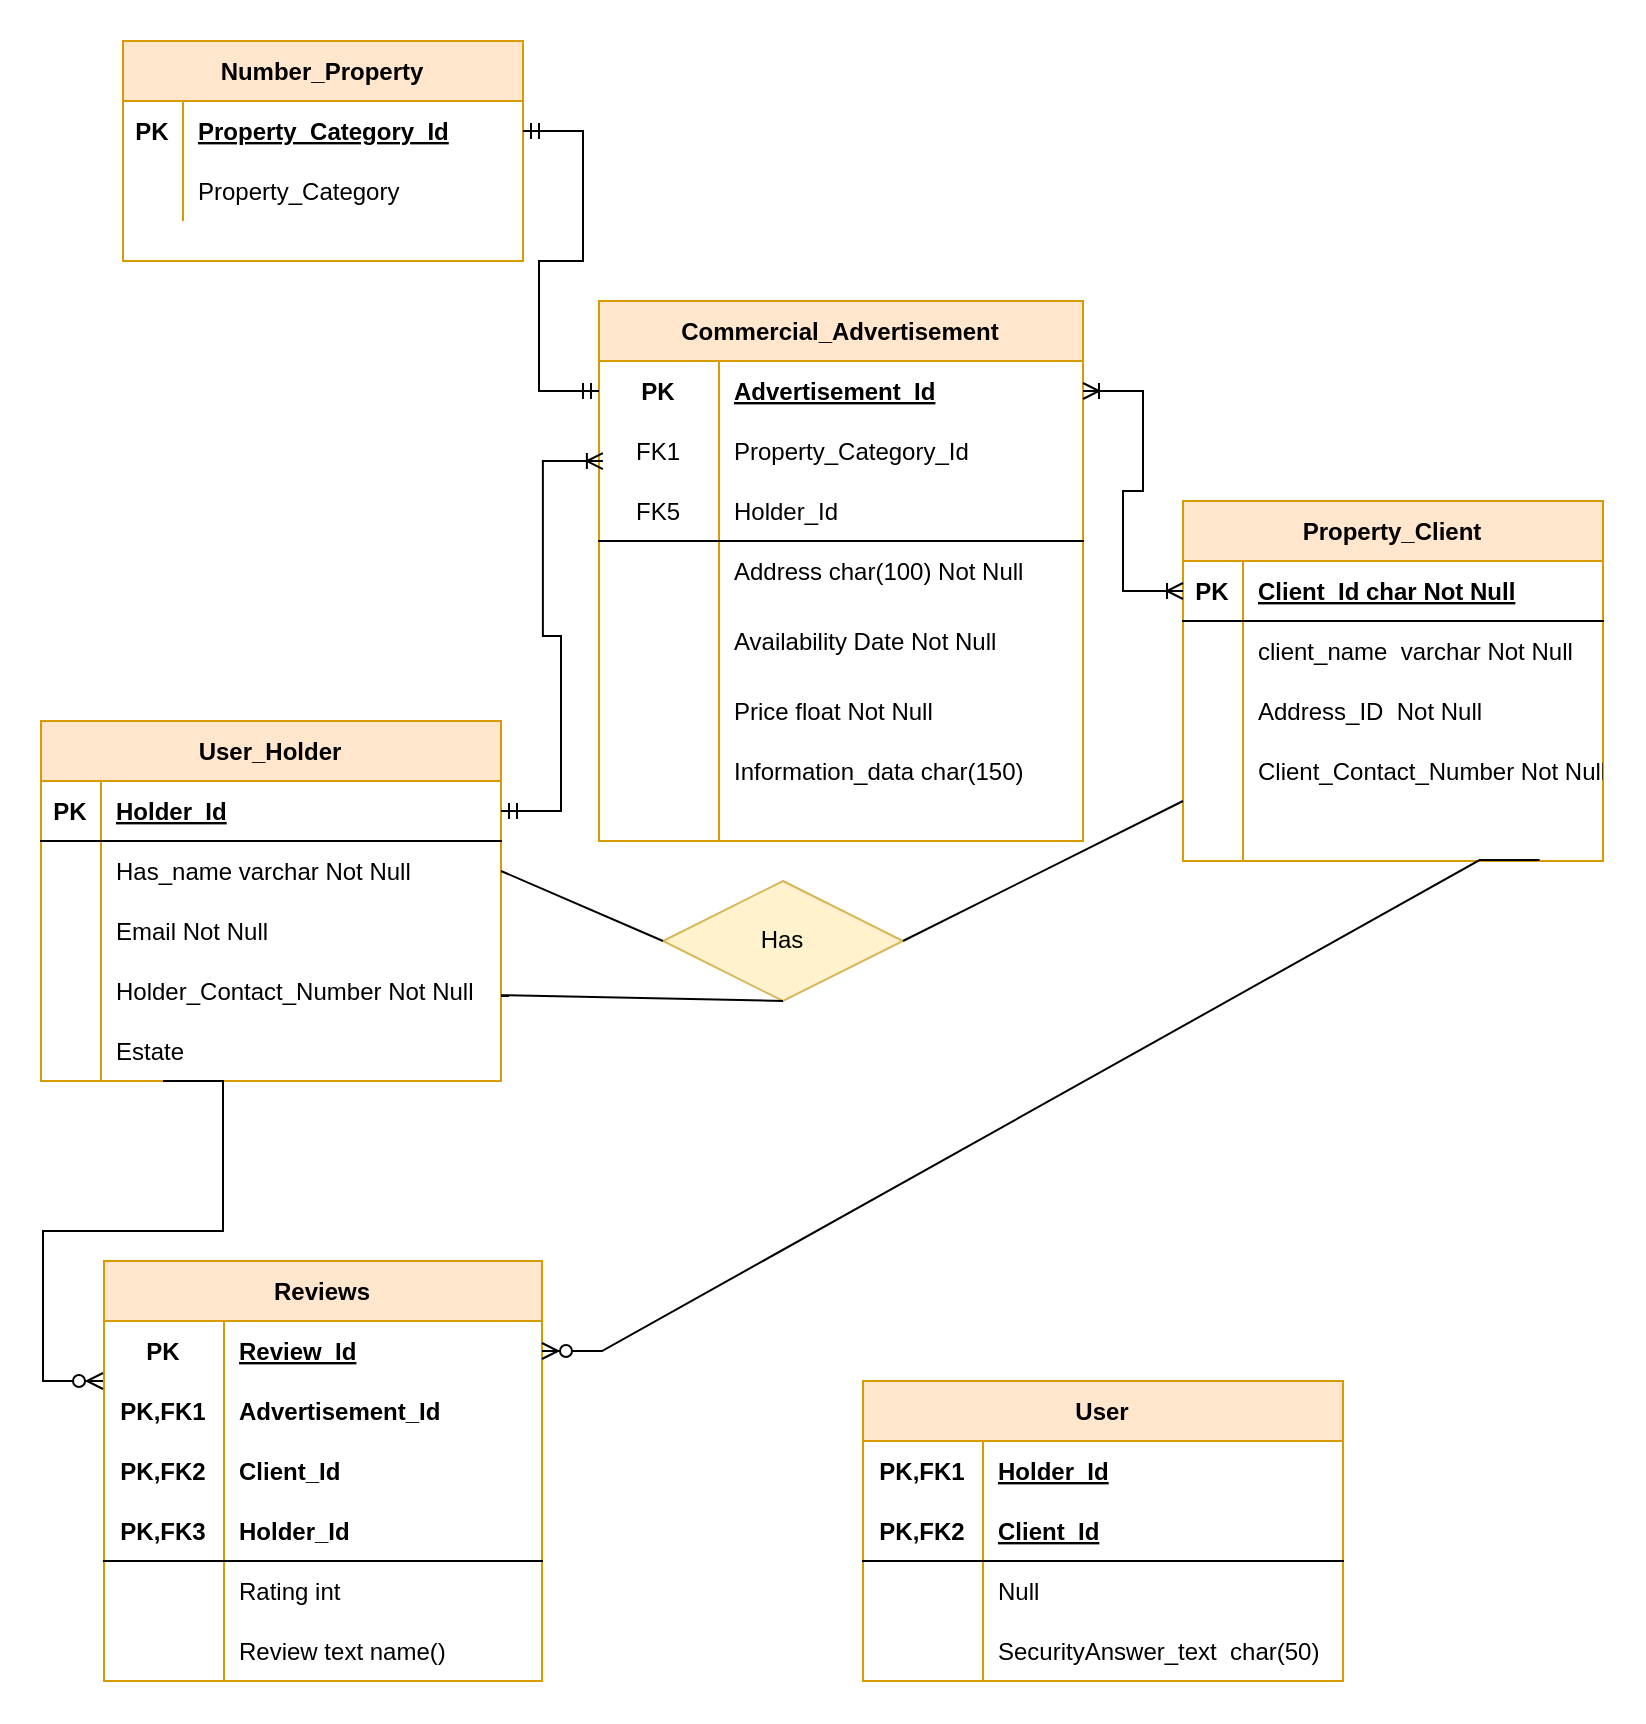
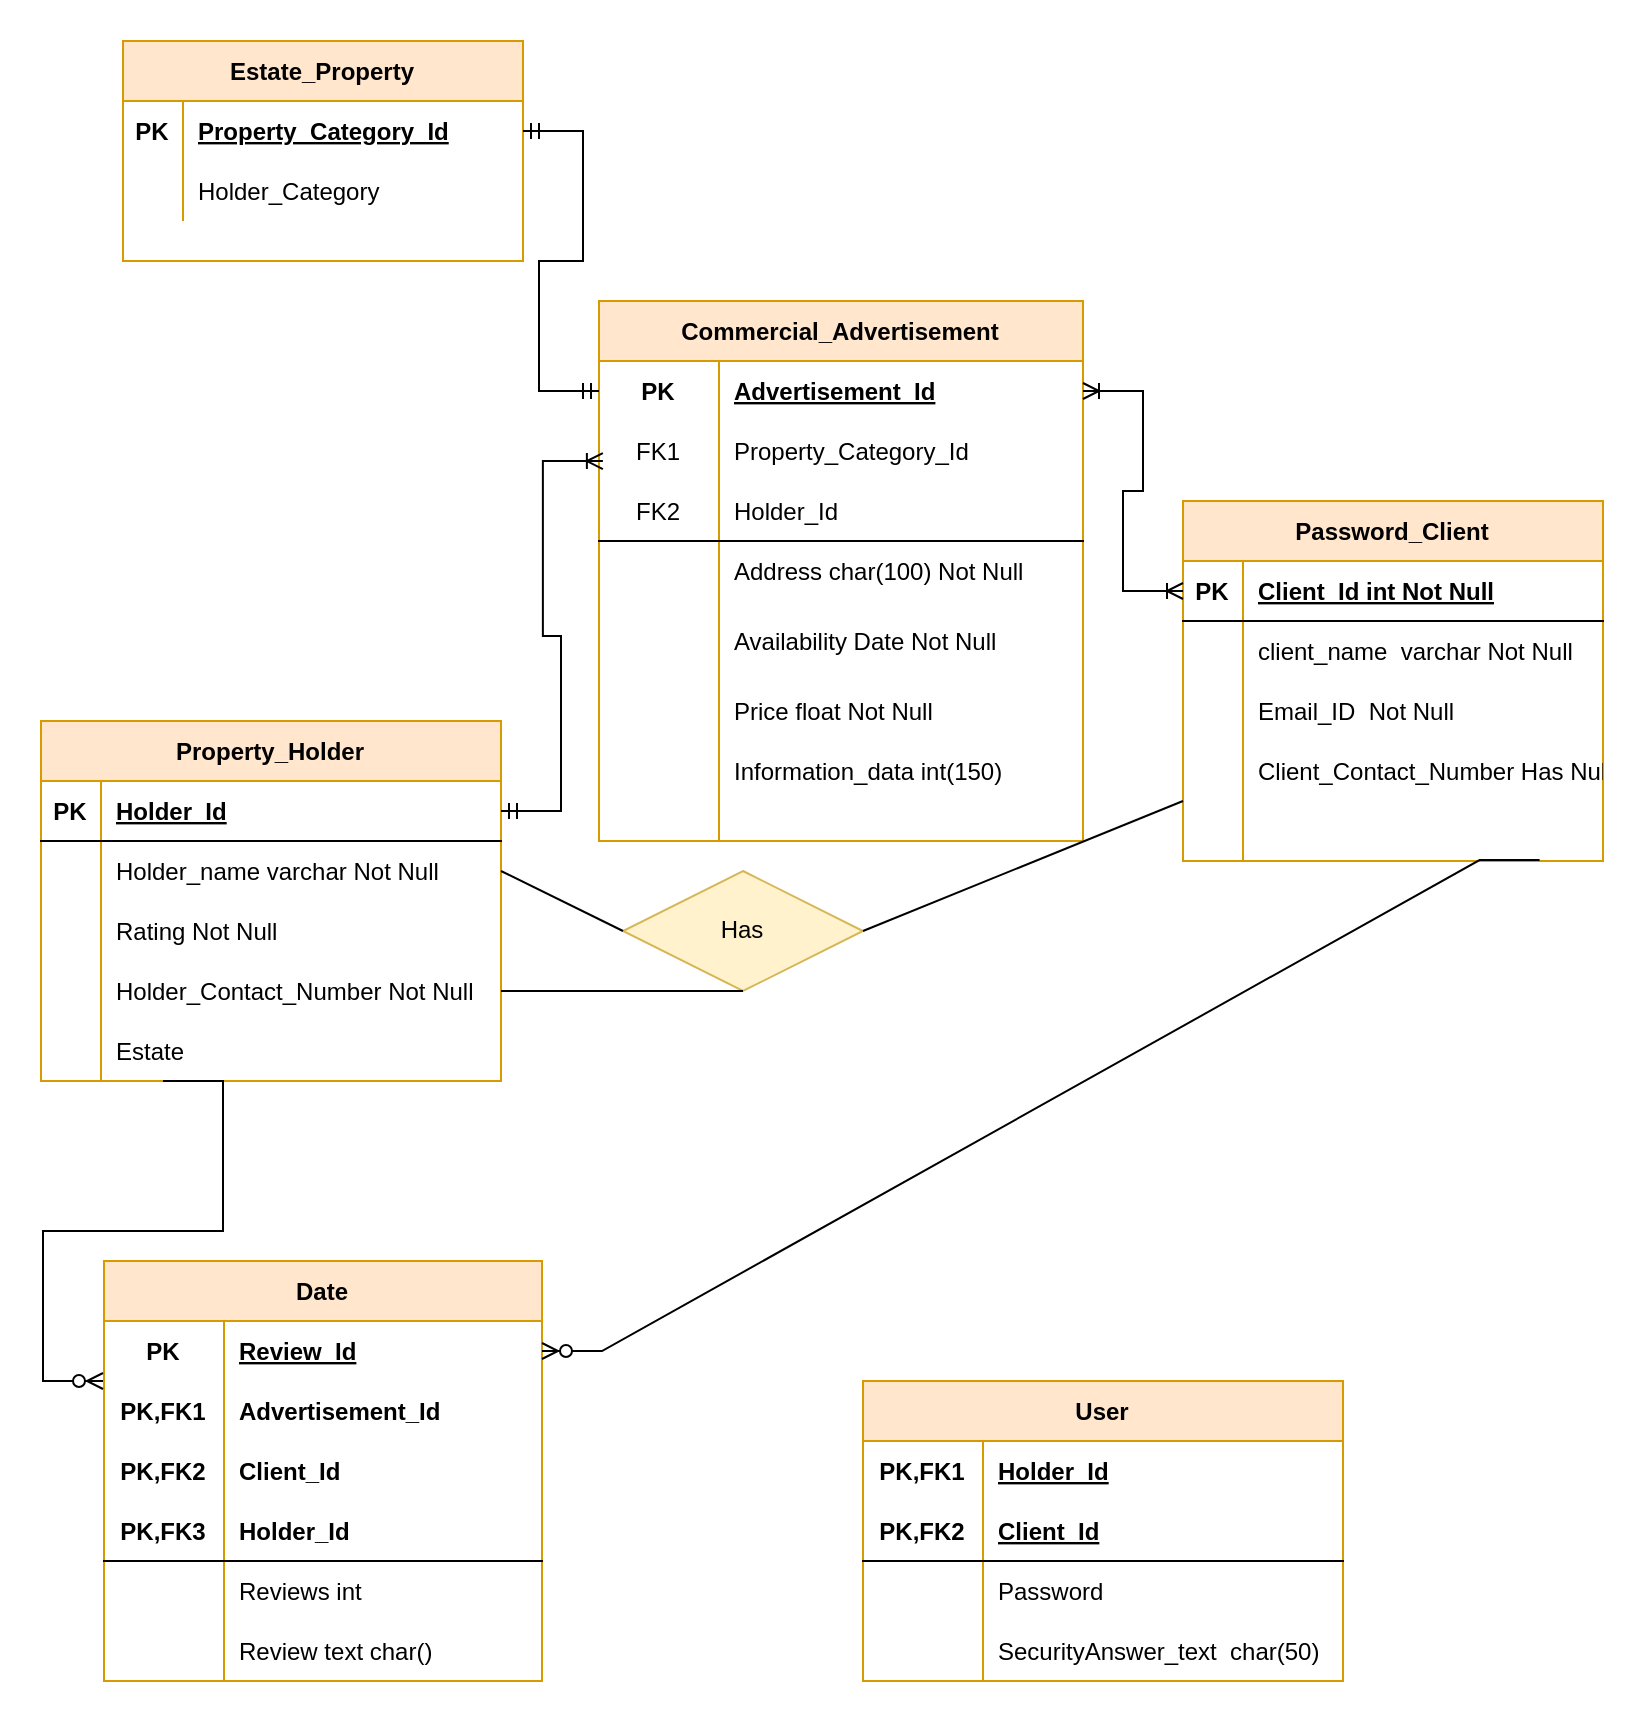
- <mxCell id="62" value="Number_Property" style="shape=table;startSize=30;container=1;collapsible=1;childLayout=tableLayout;fixedRows=1;rowLines=0;fontStyle=1;align=center;resizeLast=1;fillColor=#ffe6cc;strokeColor=#d79b00;" parent="1" vertex="1"><mxGeometry x="61" y="20" width="200" height="110" as="geometry" /></mxCell>
+ <mxCell id="62" value="Estate_Property" style="shape=table;startSize=30;container=1;collapsible=1;childLayout=tableLayout;fixedRows=1;rowLines=0;fontStyle=1;align=center;resizeLast=1;fillColor=#ffe6cc;strokeColor=#d79b00;" parent="1" vertex="1"><mxGeometry x="61" y="20" width="200" height="110" as="geometry" /></mxCell>
- <mxCell id="68" value="Property_Category" style="shape=partialRectangle;connectable=0;fillColor=none;top=0;left=0;bottom=0;right=0;align=left;spacingLeft=6;overflow=hidden;" parent="66" vertex="1"><mxGeometry x="30" width="170" height="30" as="geometry"><mxRectangle width="170" height="30" as="alternateBounds" /></mxGeometry></mxCell>
+ <mxCell id="68" value="Holder_Category" style="shape=partialRectangle;connectable=0;fillColor=none;top=0;left=0;bottom=0;right=0;align=left;spacingLeft=6;overflow=hidden;" parent="66" vertex="1"><mxGeometry x="30" width="170" height="30" as="geometry"><mxRectangle width="170" height="30" as="alternateBounds" /></mxGeometry></mxCell>
- <mxCell id="45" value="FK5" style="shape=partialRectangle;connectable=0;fillColor=none;top=0;left=0;bottom=0;right=0;fontStyle=0;overflow=hidden;" parent="44" vertex="1"><mxGeometry width="60" height="30" as="geometry"><mxRectangle width="60" height="30" as="alternateBounds" /></mxGeometry></mxCell>
+ <mxCell id="45" value="FK2" style="shape=partialRectangle;connectable=0;fillColor=none;top=0;left=0;bottom=0;right=0;fontStyle=0;overflow=hidden;" parent="44" vertex="1"><mxGeometry width="60" height="30" as="geometry"><mxRectangle width="60" height="30" as="alternateBounds" /></mxGeometry></mxCell>
- <mxCell id="82" value="Property_Client" style="shape=table;startSize=30;container=1;collapsible=1;childLayout=tableLayout;fixedRows=1;rowLines=0;fontStyle=1;align=center;resizeLast=1;fillColor=#ffe6cc;strokeColor=#d79b00;" parent="1" vertex="1"><mxGeometry x="591" y="250" width="210" height="180" as="geometry" /></mxCell>
+ <mxCell id="82" value="Password_Client" style="shape=table;startSize=30;container=1;collapsible=1;childLayout=tableLayout;fixedRows=1;rowLines=0;fontStyle=1;align=center;resizeLast=1;fillColor=#ffe6cc;strokeColor=#d79b00;" parent="1" vertex="1"><mxGeometry x="591" y="250" width="210" height="180" as="geometry" /></mxCell>
- <mxCell id="85" value="Client_Id char Not Null" style="shape=partialRectangle;connectable=0;fillColor=none;top=0;left=0;bottom=0;right=0;align=left;spacingLeft=6;fontStyle=5;overflow=hidden;" parent="83" vertex="1"><mxGeometry x="30" width="180" height="30" as="geometry"><mxRectangle width="180" height="30" as="alternateBounds" /></mxGeometry></mxCell>
+ <mxCell id="85" value="Client_Id int Not Null" style="shape=partialRectangle;connectable=0;fillColor=none;top=0;left=0;bottom=0;right=0;align=left;spacingLeft=6;fontStyle=5;overflow=hidden;" parent="83" vertex="1"><mxGeometry x="30" width="180" height="30" as="geometry"><mxRectangle width="180" height="30" as="alternateBounds" /></mxGeometry></mxCell>
- <mxCell id="91" value="Address_ID  Not Null" style="shape=partialRectangle;connectable=0;fillColor=none;top=0;left=0;bottom=0;right=0;align=left;spacingLeft=6;overflow=hidden;" parent="89" vertex="1"><mxGeometry x="30" width="180" height="30" as="geometry"><mxRectangle width="180" height="30" as="alternateBounds" /></mxGeometry></mxCell>
+ <mxCell id="91" value="Email_ID  Not Null" style="shape=partialRectangle;connectable=0;fillColor=none;top=0;left=0;bottom=0;right=0;align=left;spacingLeft=6;overflow=hidden;" parent="89" vertex="1"><mxGeometry x="30" width="180" height="30" as="geometry"><mxRectangle width="180" height="30" as="alternateBounds" /></mxGeometry></mxCell>
- <mxCell id="2" value="User_Holder" style="shape=table;startSize=30;container=1;collapsible=1;childLayout=tableLayout;fixedRows=1;rowLines=0;fontStyle=1;align=center;resizeLast=1;fillColor=#ffe6cc;strokeColor=#d79b00;" parent="1" vertex="1"><mxGeometry x="20" y="360" width="230" height="180" as="geometry" /></mxCell>
+ <mxCell id="2" value="Property_Holder" style="shape=table;startSize=30;container=1;collapsible=1;childLayout=tableLayout;fixedRows=1;rowLines=0;fontStyle=1;align=center;resizeLast=1;fillColor=#ffe6cc;strokeColor=#d79b00;" parent="1" vertex="1"><mxGeometry x="20" y="360" width="230" height="180" as="geometry" /></mxCell>
- <mxCell id="58" value="Information_data char(150)" style="shape=partialRectangle;connectable=0;fillColor=none;top=0;left=0;bottom=0;right=0;align=left;spacingLeft=6;overflow=hidden;" parent="56" vertex="1"><mxGeometry x="60" width="182" height="30" as="geometry"><mxRectangle width="182" height="30" as="alternateBounds" /></mxGeometry></mxCell>
+ <mxCell id="58" value="Information_data int(150)" style="shape=partialRectangle;connectable=0;fillColor=none;top=0;left=0;bottom=0;right=0;align=left;spacingLeft=6;overflow=hidden;" parent="56" vertex="1"><mxGeometry x="60" width="182" height="30" as="geometry"><mxRectangle width="182" height="30" as="alternateBounds" /></mxGeometry></mxCell>
- <mxCell id="94" value="Client_Contact_Number Not Null" style="shape=partialRectangle;connectable=0;fillColor=none;top=0;left=0;bottom=0;right=0;align=left;spacingLeft=6;overflow=hidden;" parent="92" vertex="1"><mxGeometry x="30" width="180" height="30" as="geometry"><mxRectangle width="180" height="30" as="alternateBounds" /></mxGeometry></mxCell>
+ <mxCell id="94" value="Client_Contact_Number Has Null" style="shape=partialRectangle;connectable=0;fillColor=none;top=0;left=0;bottom=0;right=0;align=left;spacingLeft=6;overflow=hidden;" parent="92" vertex="1"><mxGeometry x="30" width="180" height="30" as="geometry"><mxRectangle width="180" height="30" as="alternateBounds" /></mxGeometry></mxCell>
- <mxCell id="8" value="Has_name varchar Not Null" style="shape=partialRectangle;connectable=0;fillColor=none;top=0;left=0;bottom=0;right=0;align=left;spacingLeft=6;overflow=hidden;" parent="6" vertex="1"><mxGeometry x="30" width="200" height="30" as="geometry"><mxRectangle width="200" height="30" as="alternateBounds" /></mxGeometry></mxCell>
+ <mxCell id="8" value="Holder_name varchar Not Null" style="shape=partialRectangle;connectable=0;fillColor=none;top=0;left=0;bottom=0;right=0;align=left;spacingLeft=6;overflow=hidden;" parent="6" vertex="1"><mxGeometry x="30" width="200" height="30" as="geometry"><mxRectangle width="200" height="30" as="alternateBounds" /></mxGeometry></mxCell>
- <mxCell id="11" value="Email Not Null" style="shape=partialRectangle;connectable=0;fillColor=none;top=0;left=0;bottom=0;right=0;align=left;spacingLeft=6;overflow=hidden;" parent="9" vertex="1"><mxGeometry x="30" width="200" height="30" as="geometry"><mxRectangle width="200" height="30" as="alternateBounds" /></mxGeometry></mxCell>
+ <mxCell id="11" value="Rating Not Null" style="shape=partialRectangle;connectable=0;fillColor=none;top=0;left=0;bottom=0;right=0;align=left;spacingLeft=6;overflow=hidden;" parent="9" vertex="1"><mxGeometry x="30" width="200" height="30" as="geometry"><mxRectangle width="200" height="30" as="alternateBounds" /></mxGeometry></mxCell>
- <mxCell id="99" value="Has" style="shape=rhombus;perimeter=rhombusPerimeter;whiteSpace=wrap;html=1;align=center;fillColor=#fff2cc;strokeColor=#d6b656;" parent="1" vertex="1"><mxGeometry x="331" y="440" width="120" height="60" as="geometry" /></mxCell>
+ <mxCell id="99" value="Has" style="shape=rhombus;perimeter=rhombusPerimeter;whiteSpace=wrap;html=1;align=center;fillColor=#fff2cc;strokeColor=#d6b656;" parent="1" vertex="1"><mxGeometry x="311" y="435" width="120" height="60" as="geometry" /></mxCell>
- <mxCell id="18" value="Reviews" style="shape=table;startSize=30;container=1;collapsible=1;childLayout=tableLayout;fixedRows=1;rowLines=0;fontStyle=1;align=center;resizeLast=1;fillColor=#ffe6cc;strokeColor=#d79b00;" parent="1" vertex="1"><mxGeometry x="51.5" y="630" width="219" height="210" as="geometry" /></mxCell>
+ <mxCell id="18" value="Date" style="shape=table;startSize=30;container=1;collapsible=1;childLayout=tableLayout;fixedRows=1;rowLines=0;fontStyle=1;align=center;resizeLast=1;fillColor=#ffe6cc;strokeColor=#d79b00;" parent="1" vertex="1"><mxGeometry x="51.5" y="630" width="219" height="210" as="geometry" /></mxCell>
- <mxCell id="33" value="Rating int " style="shape=partialRectangle;connectable=0;fillColor=none;top=0;left=0;bottom=0;right=0;align=left;spacingLeft=6;overflow=hidden;" parent="31" vertex="1"><mxGeometry x="60" width="159" height="30" as="geometry"><mxRectangle width="159" height="30" as="alternateBounds" /></mxGeometry></mxCell>
+ <mxCell id="33" value="Reviews int " style="shape=partialRectangle;connectable=0;fillColor=none;top=0;left=0;bottom=0;right=0;align=left;spacingLeft=6;overflow=hidden;" parent="31" vertex="1"><mxGeometry x="60" width="159" height="30" as="geometry"><mxRectangle width="159" height="30" as="alternateBounds" /></mxGeometry></mxCell>
- <mxCell id="78" value="Null" style="shape=partialRectangle;connectable=0;fillColor=none;top=0;left=0;bottom=0;right=0;align=left;spacingLeft=6;overflow=hidden;" parent="76" vertex="1"><mxGeometry x="60" width="180" height="30" as="geometry"><mxRectangle width="180" height="30" as="alternateBounds" /></mxGeometry></mxCell>
+ <mxCell id="78" value="Password" style="shape=partialRectangle;connectable=0;fillColor=none;top=0;left=0;bottom=0;right=0;align=left;spacingLeft=6;overflow=hidden;" parent="76" vertex="1"><mxGeometry x="60" width="180" height="30" as="geometry"><mxRectangle width="180" height="30" as="alternateBounds" /></mxGeometry></mxCell>
- <mxCell id="36" value="Review text name()" style="shape=partialRectangle;connectable=0;fillColor=none;top=0;left=0;bottom=0;right=0;align=left;spacingLeft=6;overflow=hidden;" parent="34" vertex="1"><mxGeometry x="60" width="159" height="30" as="geometry"><mxRectangle width="159" height="30" as="alternateBounds" /></mxGeometry></mxCell>
+ <mxCell id="36" value="Review text char()" style="shape=partialRectangle;connectable=0;fillColor=none;top=0;left=0;bottom=0;right=0;align=left;spacingLeft=6;overflow=hidden;" parent="34" vertex="1"><mxGeometry x="60" width="159" height="30" as="geometry"><mxRectangle width="159" height="30" as="alternateBounds" /></mxGeometry></mxCell>
